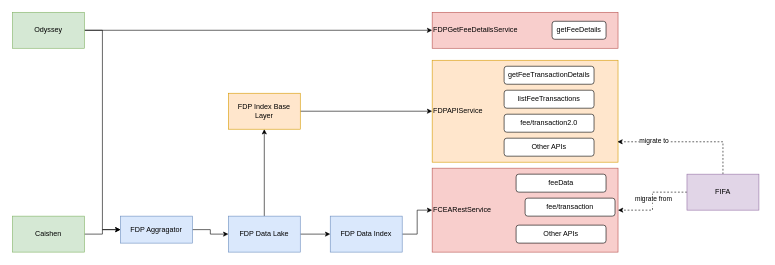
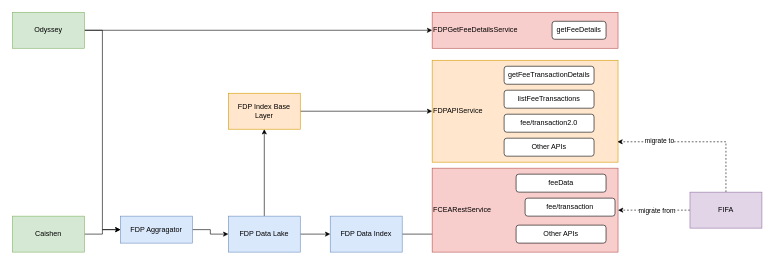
- <mxCell id="26" value="FIFA" style="rounded=0;whiteSpace=wrap;html=1;fillColor=#e1d5e7;strokeColor=#9673a6;" vertex="1" parent="1"><mxGeometry x="1145" y="290" width="120" height="60" as="geometry" /></mxCell>
+ <mxCell id="26" value="FIFA" style="rounded=0;whiteSpace=wrap;html=1;fillColor=#e1d5e7;strokeColor=#9673a6;" vertex="1" parent="1"><mxGeometry x="1150" y="320" width="120" height="60" as="geometry" /></mxCell>
- <mxCell id="12" style="edgeStyle=orthogonalEdgeStyle;rounded=0;orthogonalLoop=1;jettySize=auto;html=1;" edge="1" parent="1" source="13" target="14"><mxGeometry relative="1" as="geometry" /></mxCell>
+ <mxCell id="12" style="edgeStyle=orthogonalEdgeStyle;rounded=0;orthogonalLoop=1;jettySize=auto;html=1;" edge="1" parent="1" source="13" target="32"><mxGeometry relative="1" as="geometry" /></mxCell>
